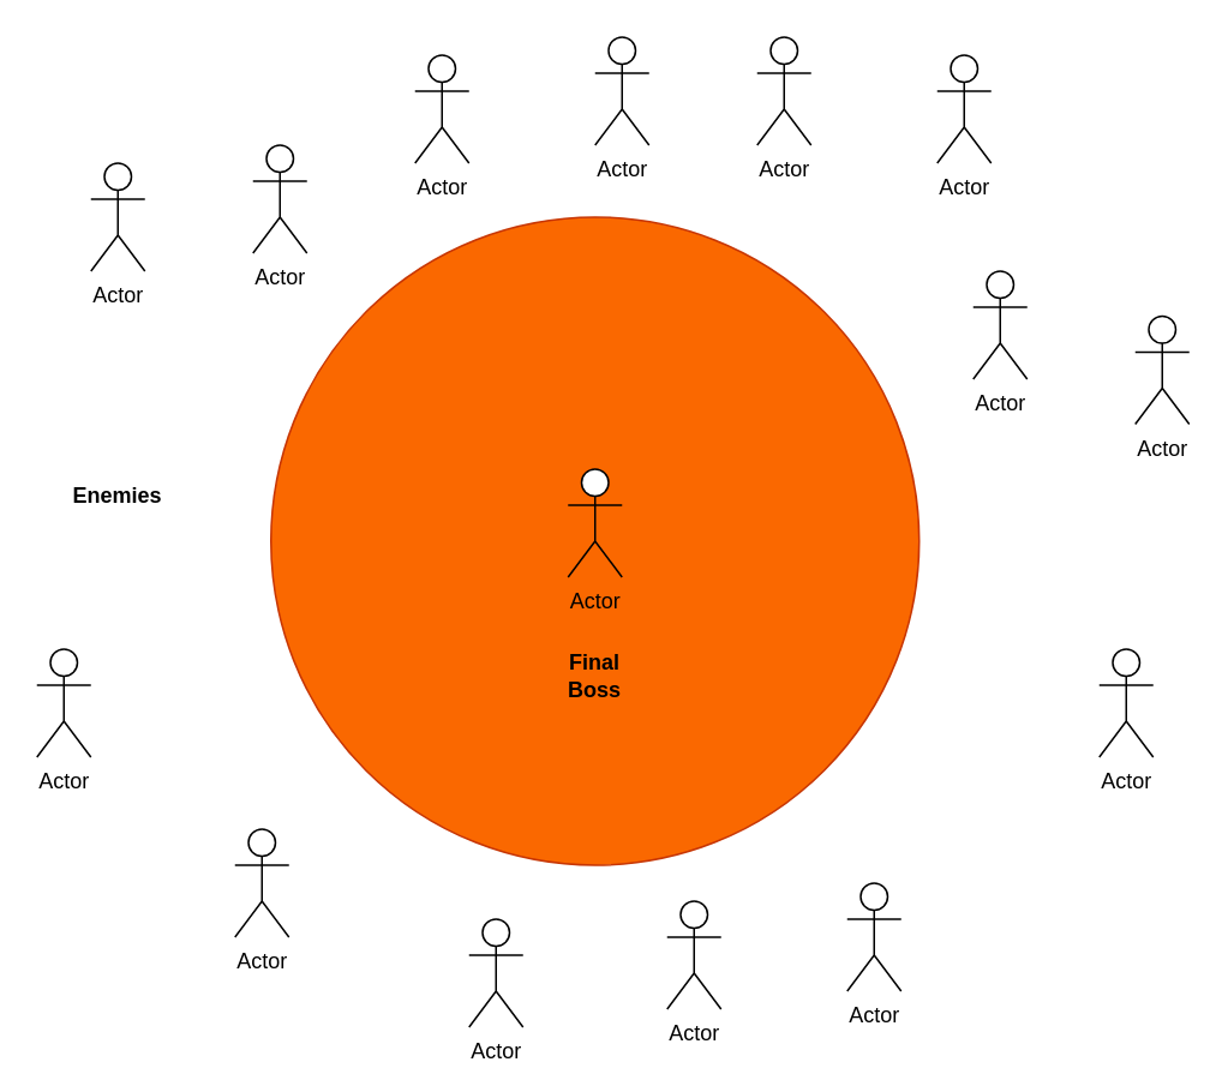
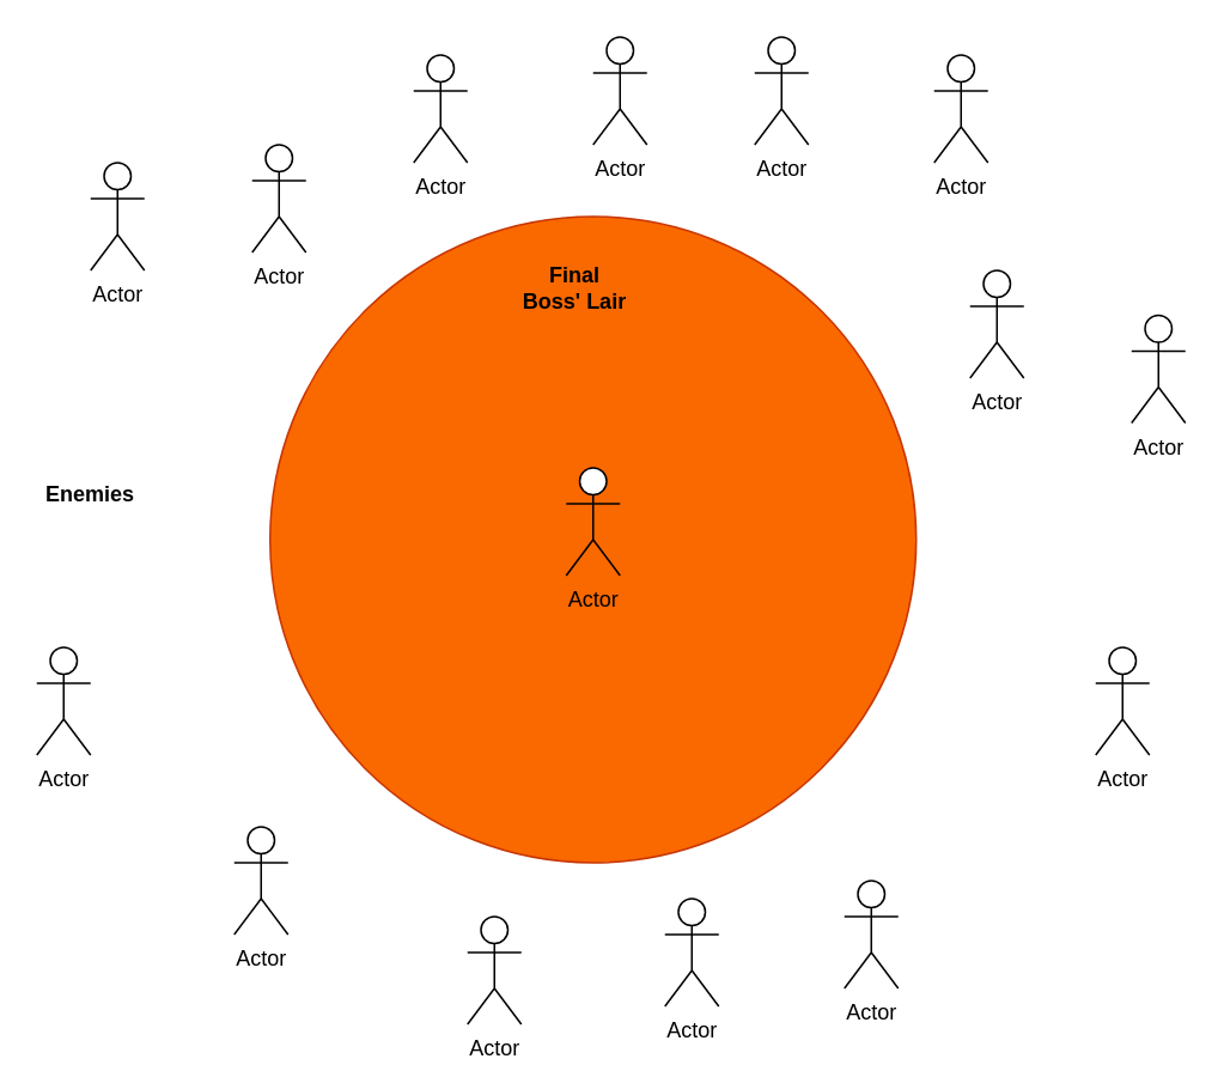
+ <mxCell id="3" value="&lt;b&gt;Final Boss' Lair&lt;/b&gt;" style="text;html=1;strokeColor=none;fillColor=none;align=center;verticalAlign=middle;whiteSpace=wrap;rounded=0;" vertex="1" parent="1"><mxGeometry x="290" y="145" width="60" height="30" as="geometry" /></mxCell>
- <mxCell id="7" value="&lt;b&gt;Enemies&lt;/b&gt;" style="text;html=1;strokeColor=none;fillColor=none;align=center;verticalAlign=middle;whiteSpace=wrap;rounded=0;" vertex="1" parent="1"><mxGeometry x="35" y="260" width="60" height="30" as="geometry" /></mxCell>
+ <mxCell id="7" value="&lt;b&gt;Enemies&lt;/b&gt;" style="text;html=1;strokeColor=none;fillColor=none;align=center;verticalAlign=middle;whiteSpace=wrap;rounded=0;" vertex="1" parent="1"><mxGeometry x="20" y="260" width="60" height="30" as="geometry" /></mxCell>
- <mxCell id="20" value="&lt;b&gt;Final Boss&lt;/b&gt;" style="text;html=1;strokeColor=none;fillColor=none;align=center;verticalAlign=middle;whiteSpace=wrap;rounded=0;" vertex="1" parent="1"><mxGeometry x="300" y="360" width="60" height="30" as="geometry" /></mxCell>
